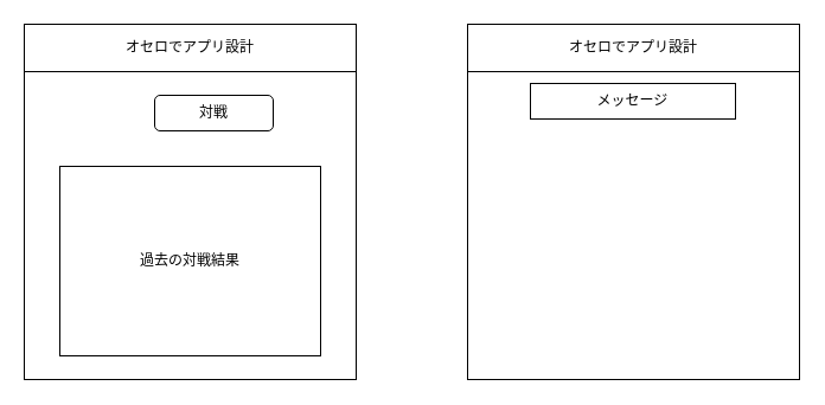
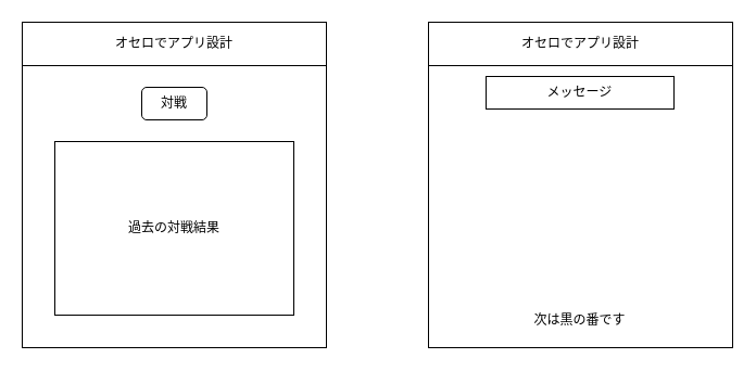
- <mxCell id="4" value="対戦" style="rounded=1;whiteSpace=wrap;html=1;fillColor=none;" vertex="1" parent="1"><mxGeometry x="130" y="80" width="100" height="30" as="geometry" /></mxCell>
+ <mxCell id="4" value="対戦" style="rounded=1;whiteSpace=wrap;html=1;fillColor=none;" vertex="1" parent="1"><mxGeometry x="130" y="80" width="60" height="30" as="geometry" /></mxCell>
- <mxCell id="5" value="過去の対戦結果" style="rounded=0;whiteSpace=wrap;html=1;fillColor=none;" vertex="1" parent="1"><mxGeometry x="50" y="140" width="220" height="160" as="geometry" /></mxCell>
+ <mxCell id="5" value="過去の対戦結果" style="rounded=0;whiteSpace=wrap;html=1;fillColor=none;" vertex="1" parent="1"><mxGeometry x="50" y="130" width="220" height="160" as="geometry" /></mxCell>
+ <mxCell id="9" value="次は黒の番です" style="text;html=1;strokeColor=none;fillColor=none;align=center;verticalAlign=middle;whiteSpace=wrap;rounded=0;" vertex="1" parent="1"><mxGeometry x="447" y="280" width="173" height="30" as="geometry" /></mxCell>
